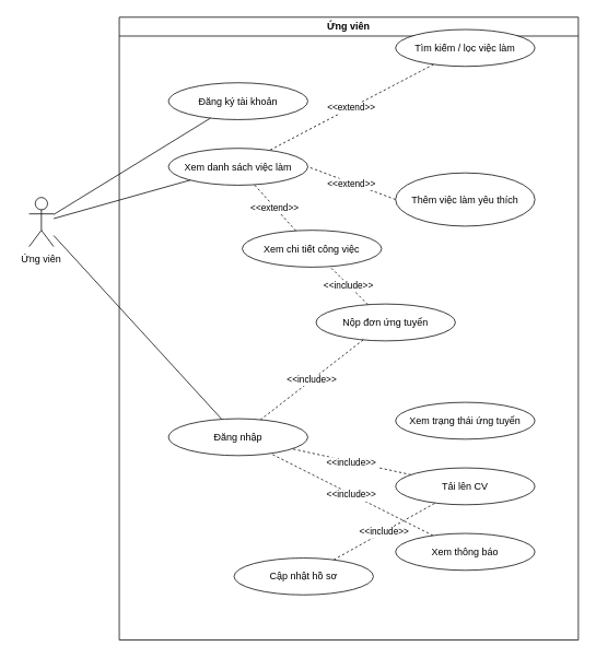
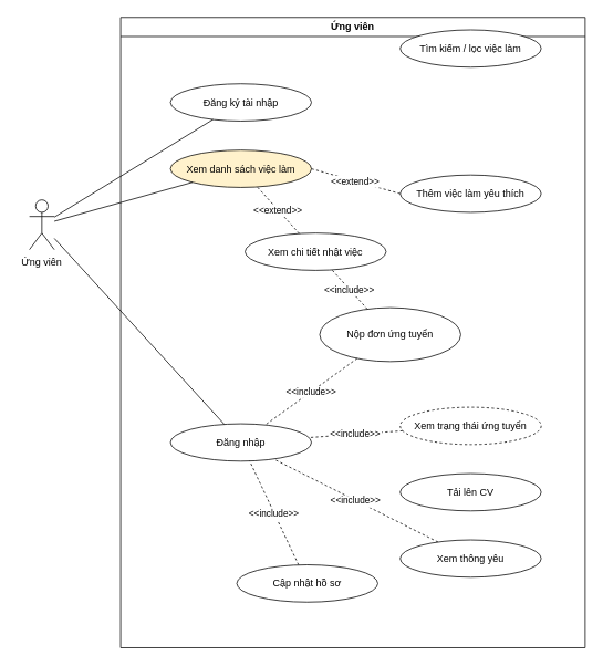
- <mxCell id="12" value="Đăng ký tài khoản" style="ellipse;whiteSpace=wrap;html=1;" vertex="1" parent="2"><mxGeometry x="60" y="80" width="170" height="45" as="geometry" /></mxCell>
+ <mxCell id="12" value="Đăng ký tài nhập" style="ellipse;whiteSpace=wrap;html=1;" vertex="1" parent="2"><mxGeometry x="60" y="80" width="170" height="45" as="geometry" /></mxCell>
- <mxCell id="14" value="&lt;&lt;extend&gt;&gt;" style="endArrow=none;dashed=1;" edge="1" parent="2" source="17" target="13"><mxGeometry relative="1" as="geometry" /></mxCell>
- <mxCell id="13" value="Xem danh sách việc làm" style="ellipse;whiteSpace=wrap;html=1;" vertex="1" parent="2"><mxGeometry x="60" y="160" width="170" height="45" as="geometry" /></mxCell>
+ <mxCell id="13" value="Xem danh sách việc làm" style="ellipse;whiteSpace=wrap;html=1;fillColor=#fff2cc;" vertex="1" parent="2"><mxGeometry x="60" y="160" width="170" height="45" as="geometry" /></mxCell>
- <mxCell id="18" value="Thêm việc làm yêu thích" style="ellipse;whiteSpace=wrap;html=1;" vertex="1" parent="2"><mxGeometry x="337" y="190" width="170" height="65" as="geometry" /></mxCell>
+ <mxCell id="18" value="Thêm việc làm yêu thích" style="ellipse;whiteSpace=wrap;html=1;" vertex="1" parent="2"><mxGeometry x="337" y="190" width="170" height="45" as="geometry" /></mxCell>
- <mxCell id="4" value="Xem chi tiết công việc" style="ellipse;whiteSpace=wrap;html=1;" vertex="1" parent="2"><mxGeometry x="150" y="260" width="170" height="45" as="geometry" /></mxCell>
+ <mxCell id="4" value="Xem chi tiết nhật việc" style="ellipse;whiteSpace=wrap;html=1;" vertex="1" parent="2"><mxGeometry x="150" y="260" width="170" height="45" as="geometry" /></mxCell>
- <mxCell id="3" value="Nộp đơn ứng tuyển" style="ellipse;whiteSpace=wrap;html=1;" vertex="1" parent="2"><mxGeometry x="240" y="350" width="170" height="45" as="geometry" /></mxCell>
+ <mxCell id="3" value="Nộp đơn ứng tuyển" style="ellipse;whiteSpace=wrap;html=1;" vertex="1" parent="2"><mxGeometry x="240" y="350" width="170" height="65" as="geometry" /></mxCell>
- <mxCell id="19" value="Xem trạng thái ứng tuyển" style="ellipse;whiteSpace=wrap;html=1;" vertex="1" parent="2"><mxGeometry x="337" y="470" width="170" height="45" as="geometry" /></mxCell>
+ <mxCell id="19" value="Xem trạng thái ứng tuyển" style="ellipse;whiteSpace=wrap;html=1;dashed=1;" vertex="1" parent="2"><mxGeometry x="337" y="470" width="170" height="45" as="geometry" /></mxCell>
+ <mxCell id="10" value="&lt;&lt;include&gt;&gt;" style="endArrow=none;dashed=1;" edge="1" parent="2" source="19" target="6"><mxGeometry relative="1" as="geometry" /></mxCell>
- <mxCell id="8" value="&lt;&lt;include&gt;&gt;" style="endArrow=none;dashed=1;" edge="1" parent="2" source="20" target="6"><mxGeometry relative="1" as="geometry" /></mxCell>
- <mxCell id="7" value="&lt;&lt;include&gt;&gt;" style="endArrow=none;dashed=1;" edge="1" parent="2" source="22" target="20"><mxGeometry relative="1" as="geometry" /></mxCell>
+ <mxCell id="7" value="&lt;&lt;include&gt;&gt;" style="endArrow=none;dashed=1;" edge="1" parent="2" source="22" target="6"><mxGeometry relative="1" as="geometry" /></mxCell>
- <mxCell id="21" value="Xem thông báo" style="ellipse;whiteSpace=wrap;html=1;" vertex="1" parent="2"><mxGeometry x="337" y="630" width="170" height="45" as="geometry" /></mxCell>
+ <mxCell id="21" value="Xem thông yêu" style="ellipse;whiteSpace=wrap;html=1;" vertex="1" parent="2"><mxGeometry x="337" y="630" width="170" height="45" as="geometry" /></mxCell>
